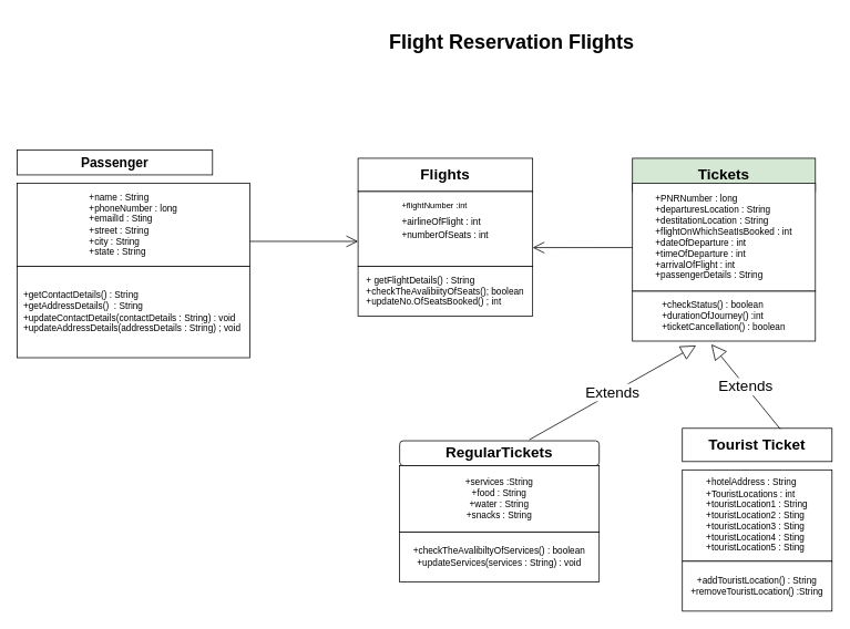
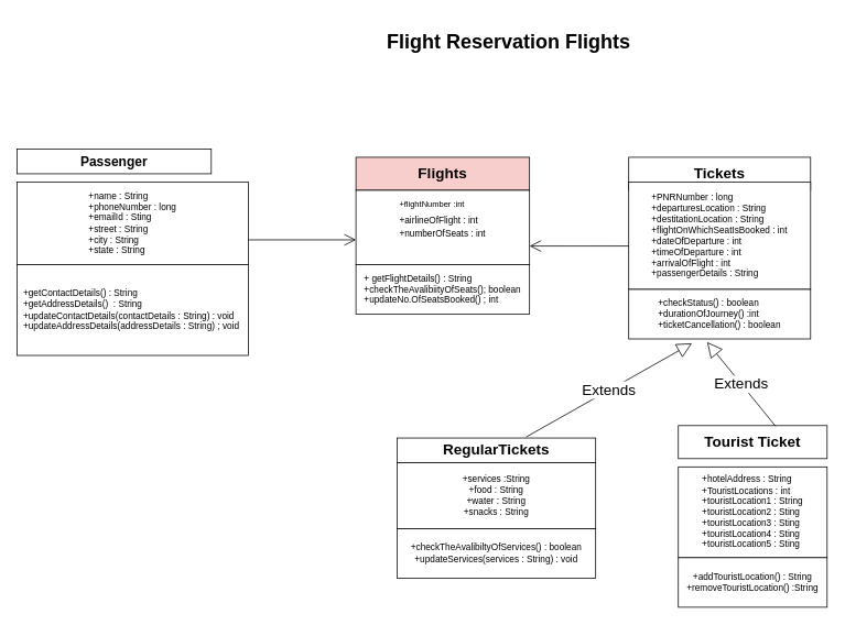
- <mxCell id="5" value="&lt;font style=&quot;font-size: 18px&quot;&gt;&lt;b&gt;Flights&lt;/b&gt;&lt;/font&gt;" style="rounded=0;whiteSpace=wrap;html=1;fontSize=11;" vertex="1" parent="1"><mxGeometry x="430" y="190" width="210" height="40" as="geometry" /></mxCell>
+ <mxCell id="5" value="&lt;font style=&quot;font-size: 18px&quot;&gt;&lt;b&gt;Flights&lt;/b&gt;&lt;/font&gt;" style="rounded=0;whiteSpace=wrap;html=1;fontSize=11;fillColor=#f8cecc;" vertex="1" parent="1"><mxGeometry x="430" y="190" width="210" height="40" as="geometry" /></mxCell>
- <mxCell id="8" value="&lt;b&gt;&lt;font style=&quot;font-size: 18px&quot;&gt;Tickets&lt;/font&gt;&lt;/b&gt;" style="rounded=0;whiteSpace=wrap;html=1;fontSize=11;fillColor=#d5e8d4;" vertex="1" parent="1"><mxGeometry x="760" y="190" width="220" height="40" as="geometry" /></mxCell>
+ <mxCell id="8" value="&lt;b&gt;&lt;font style=&quot;font-size: 18px&quot;&gt;Tickets&lt;/font&gt;&lt;/b&gt;" style="rounded=0;whiteSpace=wrap;html=1;fontSize=11;" vertex="1" parent="1"><mxGeometry x="760" y="190" width="220" height="40" as="geometry" /></mxCell>
- <mxCell id="11" value="&lt;font style=&quot;font-size: 18px&quot;&gt;&lt;b&gt;RegularTickets&lt;/b&gt;&lt;/font&gt;" style="whiteSpace=wrap;html=1;fontSize=11;rounded=1;" vertex="1" parent="1"><mxGeometry x="480" y="530" width="240" height="30" as="geometry" /></mxCell>
+ <mxCell id="11" value="&lt;font style=&quot;font-size: 18px&quot;&gt;&lt;b&gt;RegularTickets&lt;/b&gt;&lt;/font&gt;" style="rounded=0;whiteSpace=wrap;html=1;fontSize=11;" vertex="1" parent="1"><mxGeometry x="480" y="530" width="240" height="30" as="geometry" /></mxCell>
